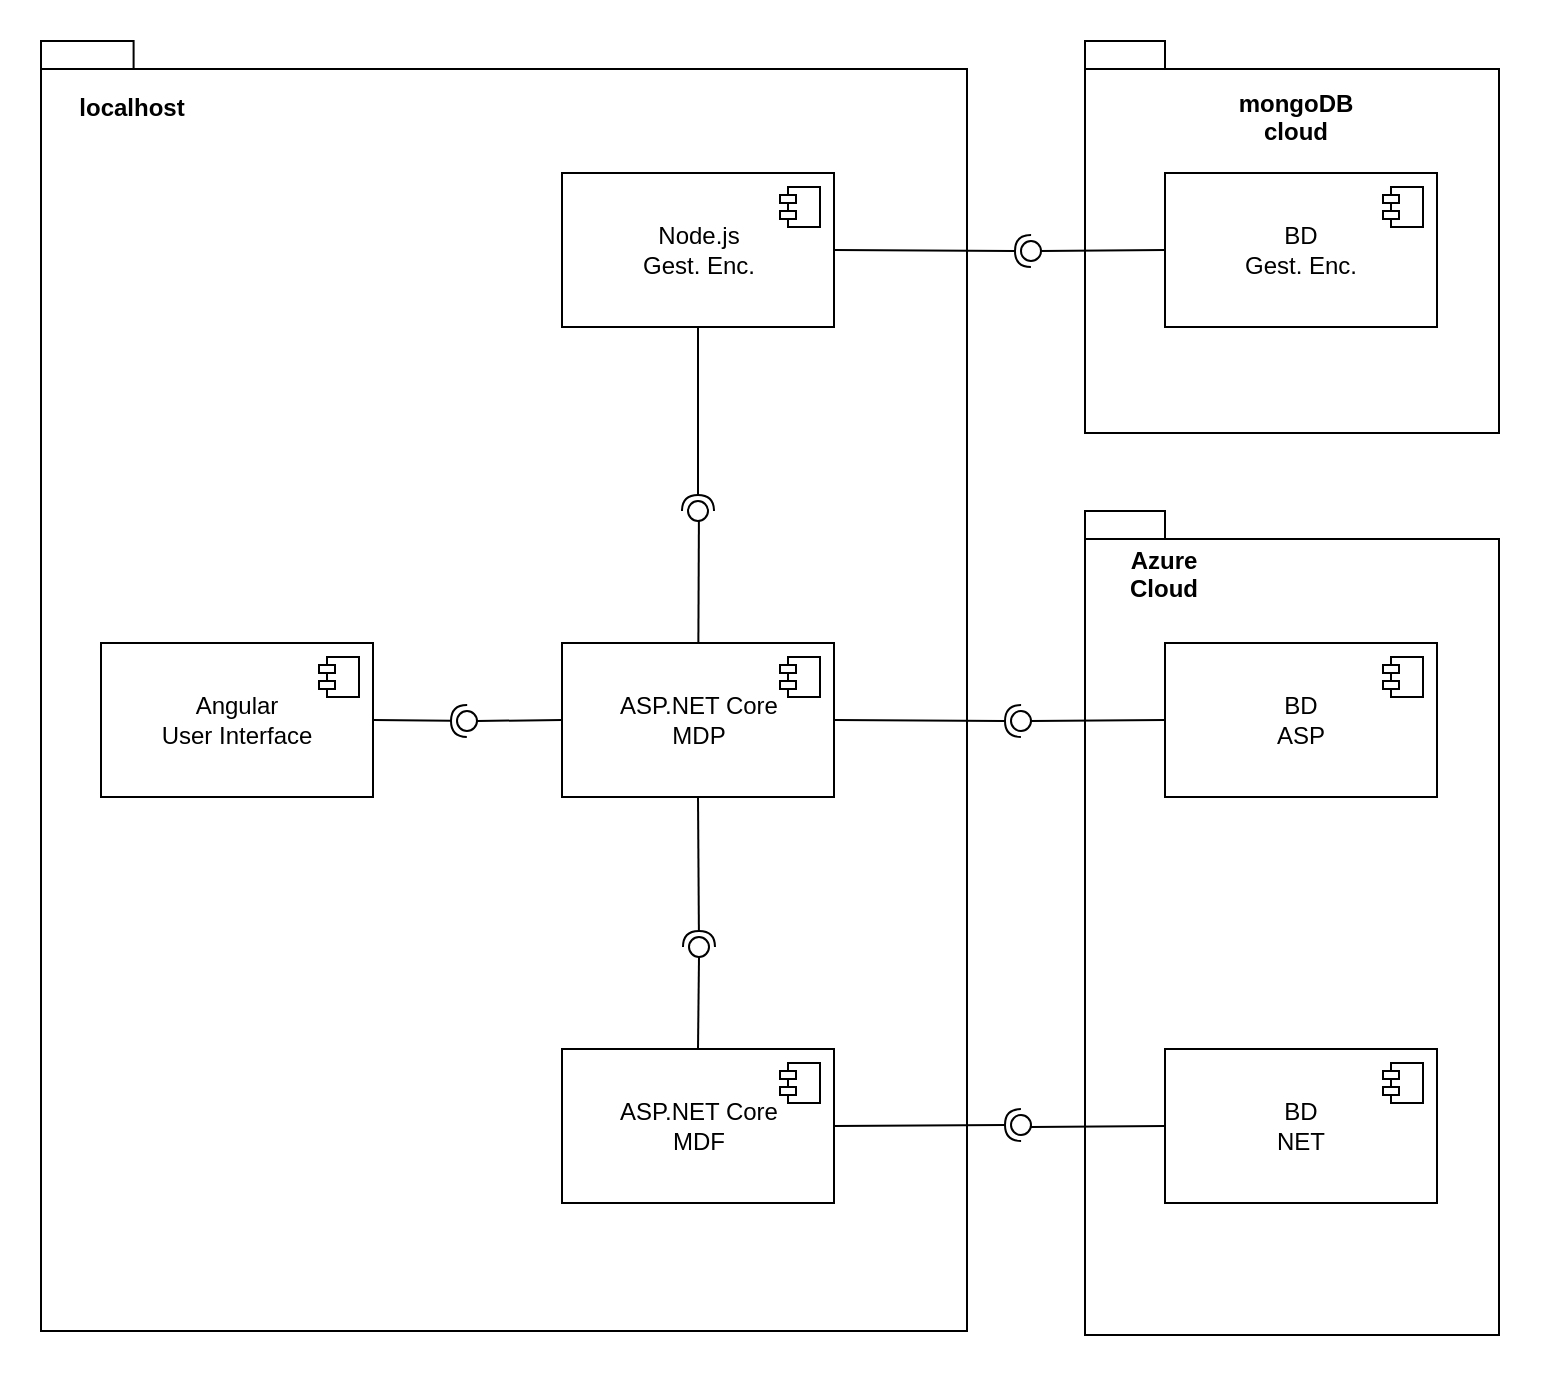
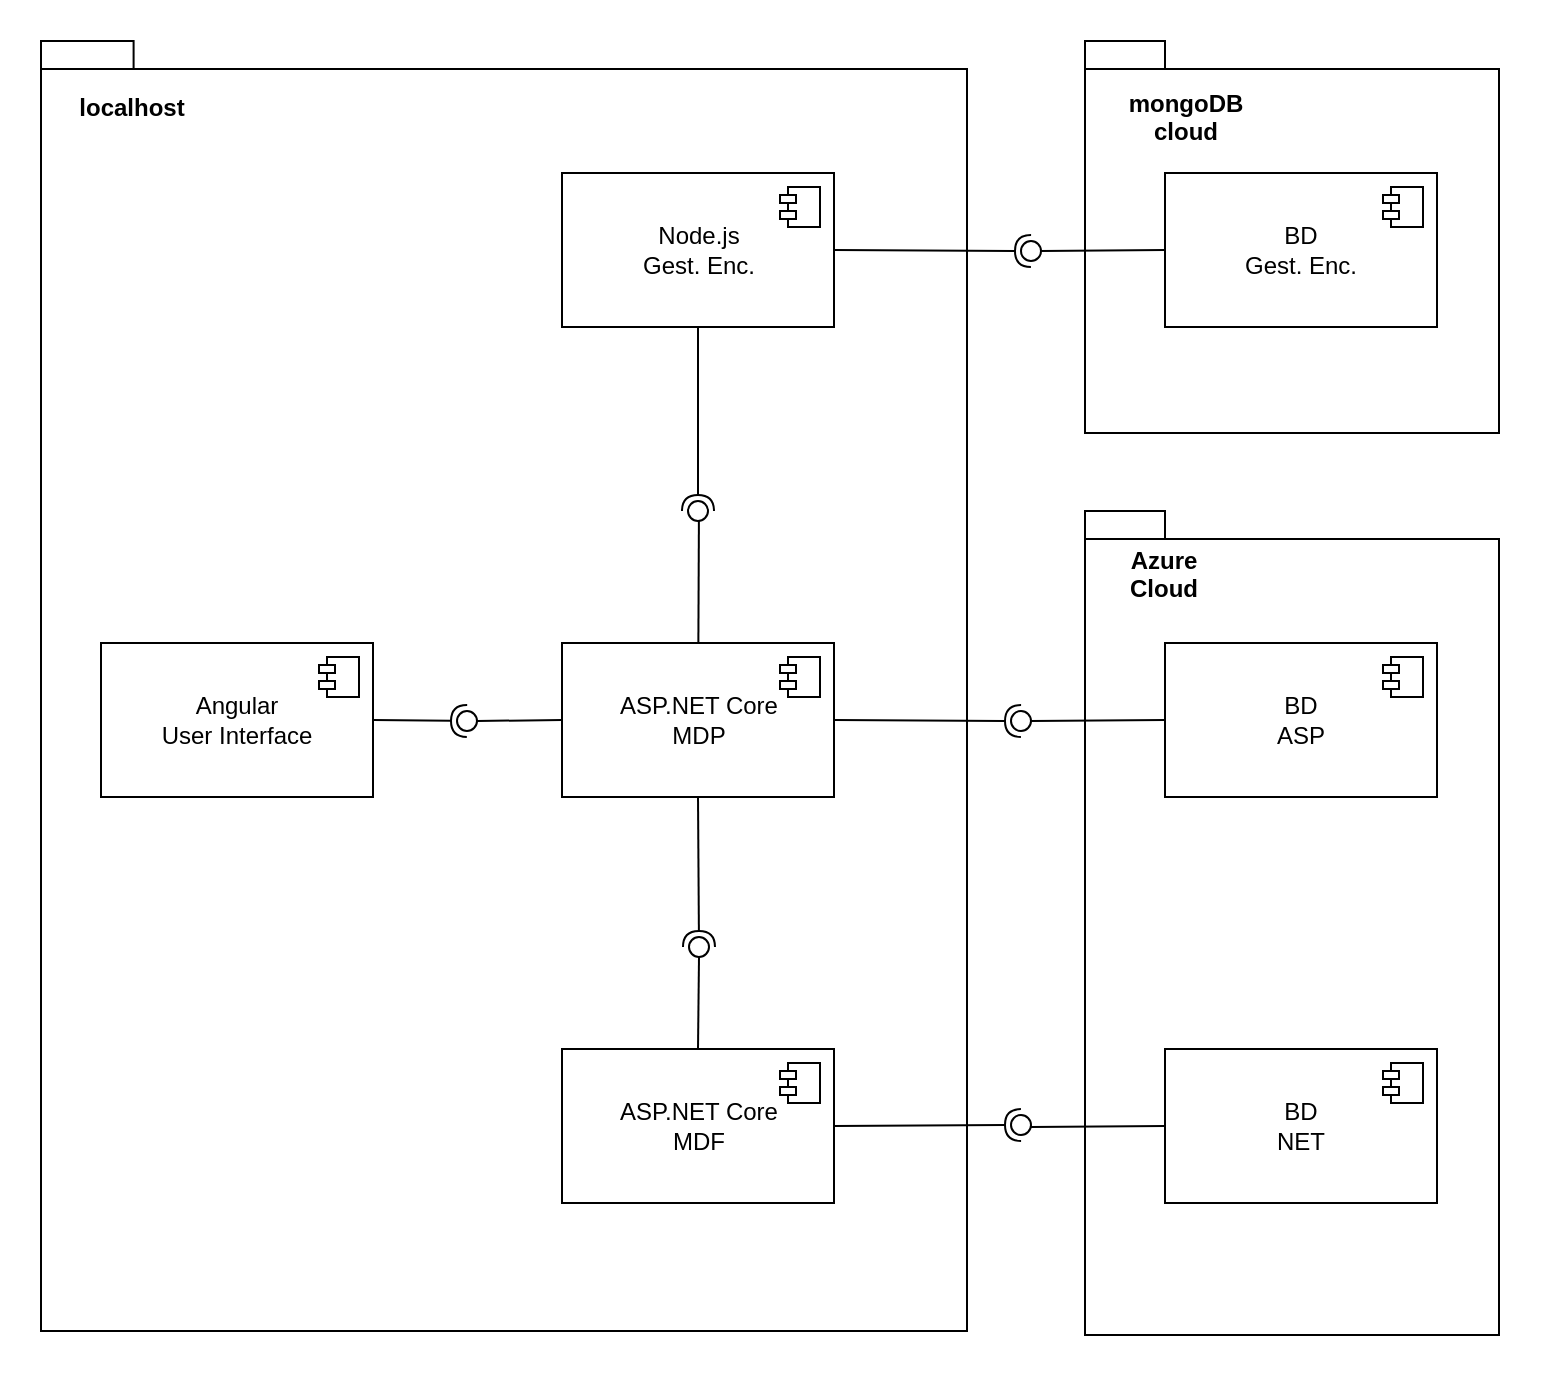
- <mxCell id="6" value="mongoDB&#10;cloud" style="text;align=center;fontStyle=1;verticalAlign=middle;spacingLeft=3;spacingRight=3;strokeColor=none;rotatable=0;points=[[0,0.5],[1,0.5]];portConstraint=eastwest;" vertex="1" parent="1"><mxGeometry x="608" y="45" width="80" height="26" as="geometry" /></mxCell>
+ <mxCell id="6" value="mongoDB&#10;cloud" style="text;align=center;fontStyle=1;verticalAlign=middle;spacingLeft=3;spacingRight=3;strokeColor=none;rotatable=0;points=[[0,0.5],[1,0.5]];portConstraint=eastwest;" vertex="1" parent="1"><mxGeometry x="553" y="45" width="80" height="26" as="geometry" /></mxCell>
